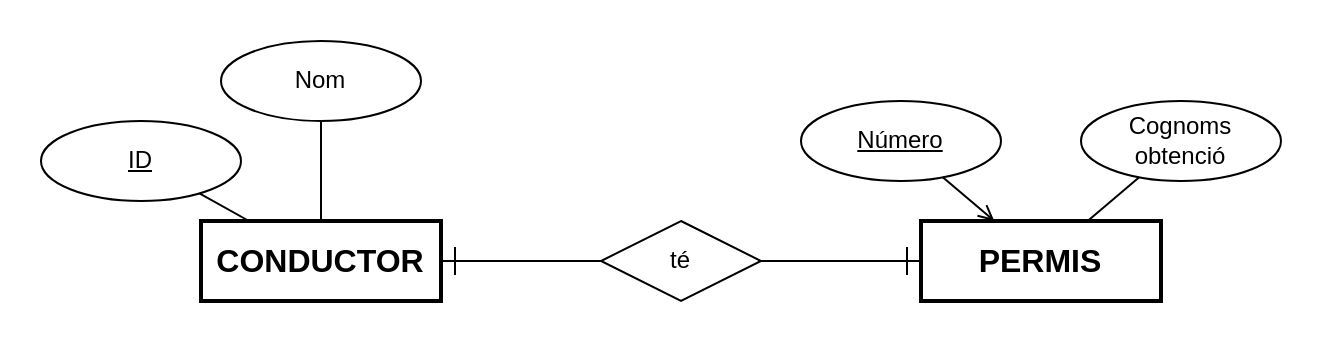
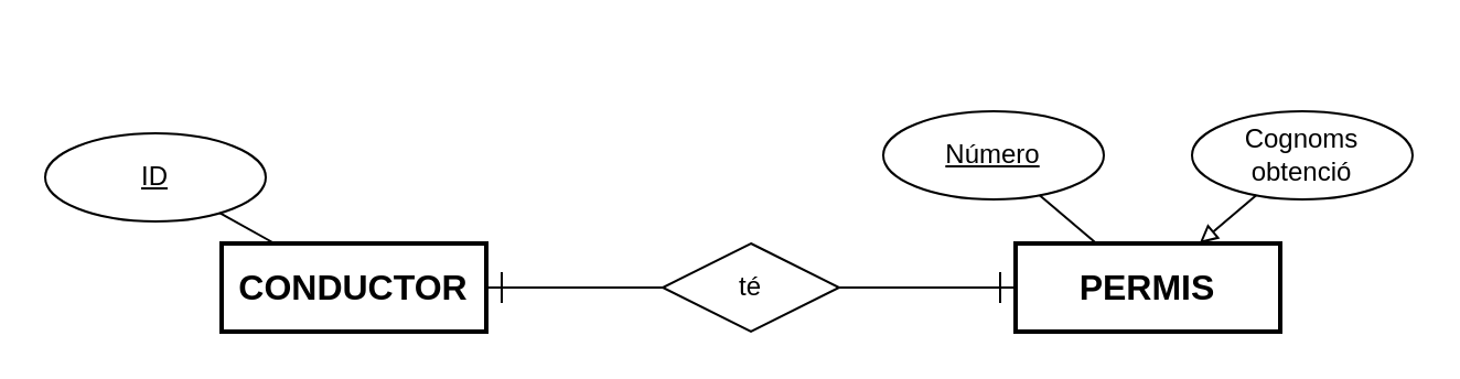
- <mxCell id="13" value="Nom" style="ellipse;whiteSpace=wrap;html=1;align=center;" vertex="1" parent="1"><mxGeometry x="110" y="20" width="100" height="40" as="geometry" /></mxCell>
- <mxCell id="14" style="rounded=0;orthogonalLoop=1;jettySize=auto;html=1;endArrow=none;endFill=0;" edge="1" parent="1" source="13" target="10"><mxGeometry relative="1" as="geometry"><mxPoint x="235" y="59" as="sourcePoint" /><mxPoint x="186" y="120" as="targetPoint" /></mxGeometry></mxCell>
- <mxCell id="6" style="rounded=0;orthogonalLoop=1;jettySize=auto;html=1;endArrow=none;endFill=0;" parent="1" source="4" target="3" edge="1"><mxGeometry relative="1" as="geometry"><mxPoint x="436" y="213" as="sourcePoint" /><mxPoint x="500" y="170" as="targetPoint" /></mxGeometry></mxCell>
+ <mxCell id="6" style="rounded=0;orthogonalLoop=1;jettySize=auto;html=1;endArrow=block;endFill=0;" parent="1" source="4" target="3" edge="1"><mxGeometry relative="1" as="geometry"><mxPoint x="436" y="213" as="sourcePoint" /><mxPoint x="500" y="170" as="targetPoint" /></mxGeometry></mxCell>
- <mxCell id="7" style="rounded=0;orthogonalLoop=1;jettySize=auto;html=1;endArrow=open;endFill=0;" parent="1" source="5" target="3" edge="1"><mxGeometry relative="1" as="geometry"><mxPoint x="446" y="223" as="sourcePoint" /><mxPoint x="510" y="180" as="targetPoint" /></mxGeometry></mxCell>
+ <mxCell id="7" style="rounded=0;orthogonalLoop=1;jettySize=auto;html=1;endArrow=none;endFill=0;" parent="1" source="5" target="3" edge="1"><mxGeometry relative="1" as="geometry"><mxPoint x="446" y="223" as="sourcePoint" /><mxPoint x="510" y="180" as="targetPoint" /></mxGeometry></mxCell>
